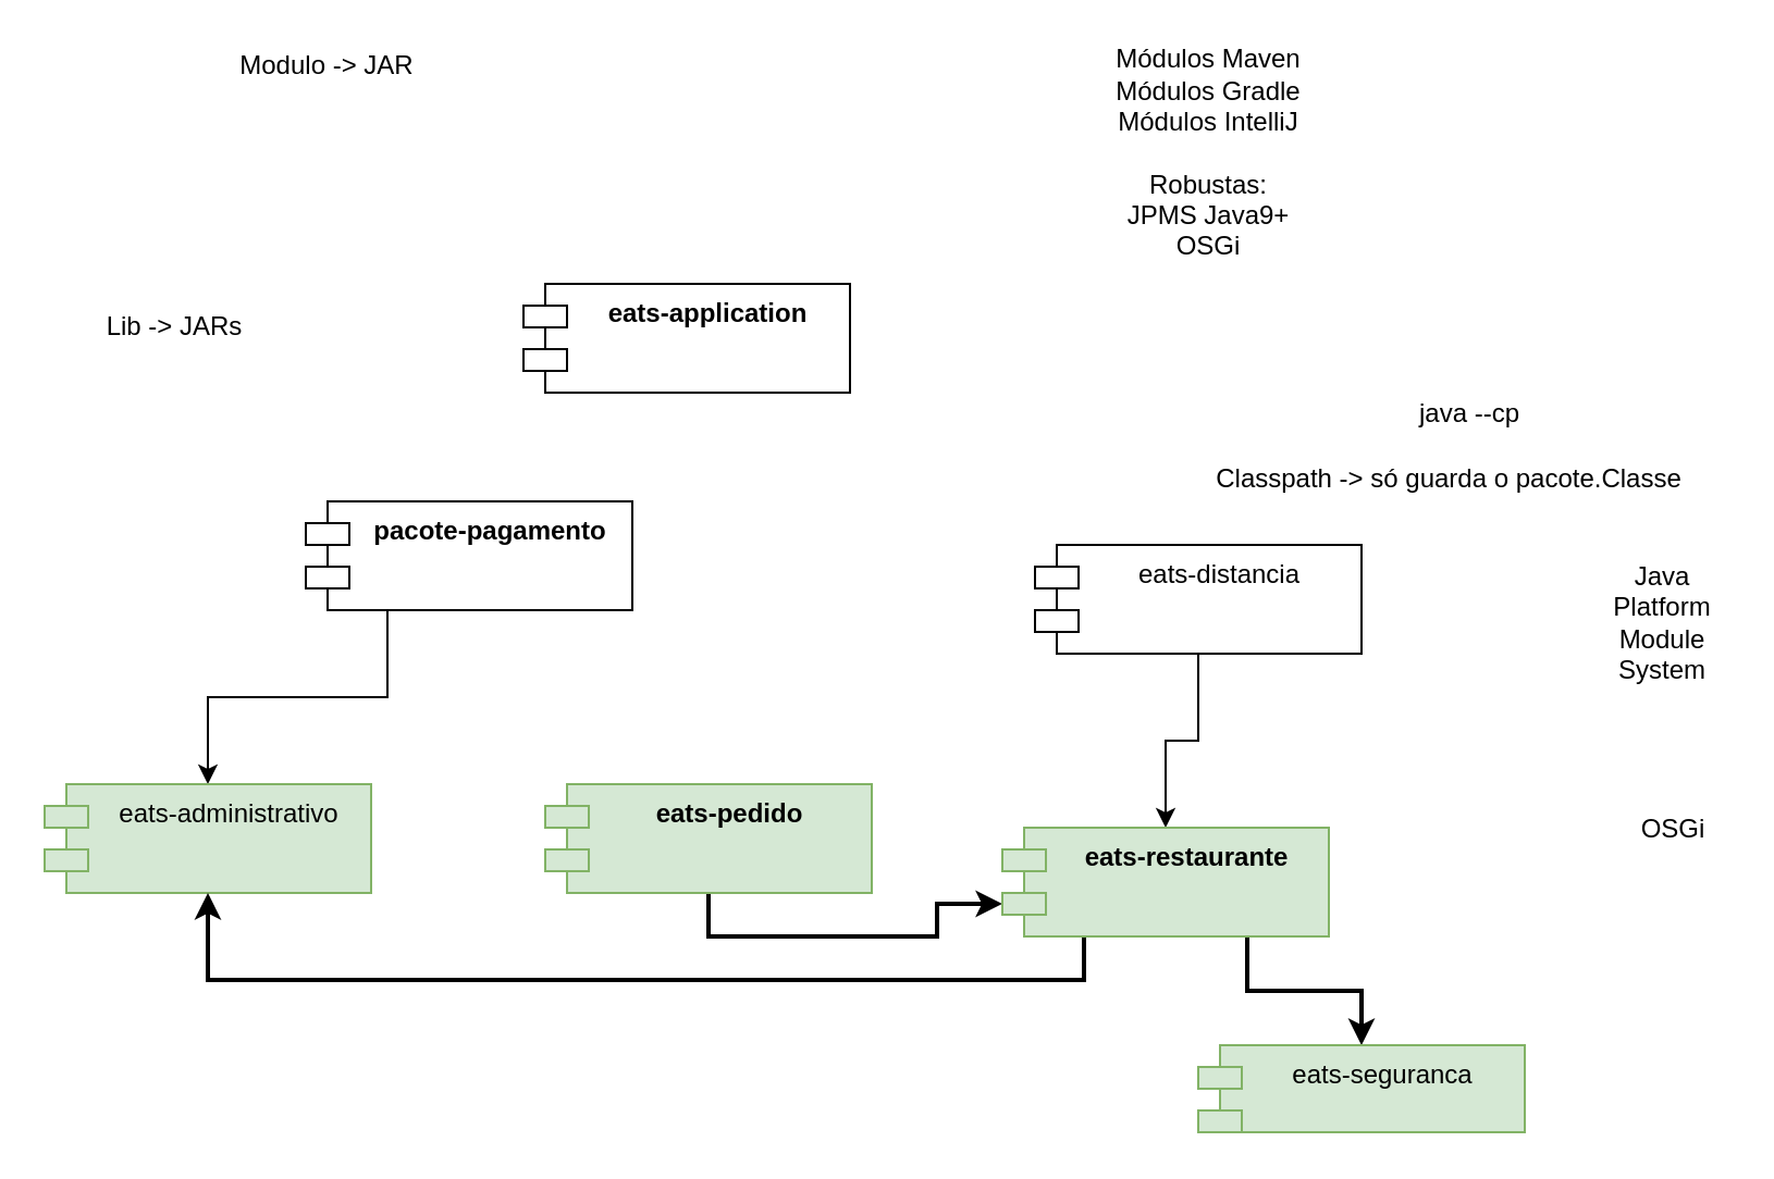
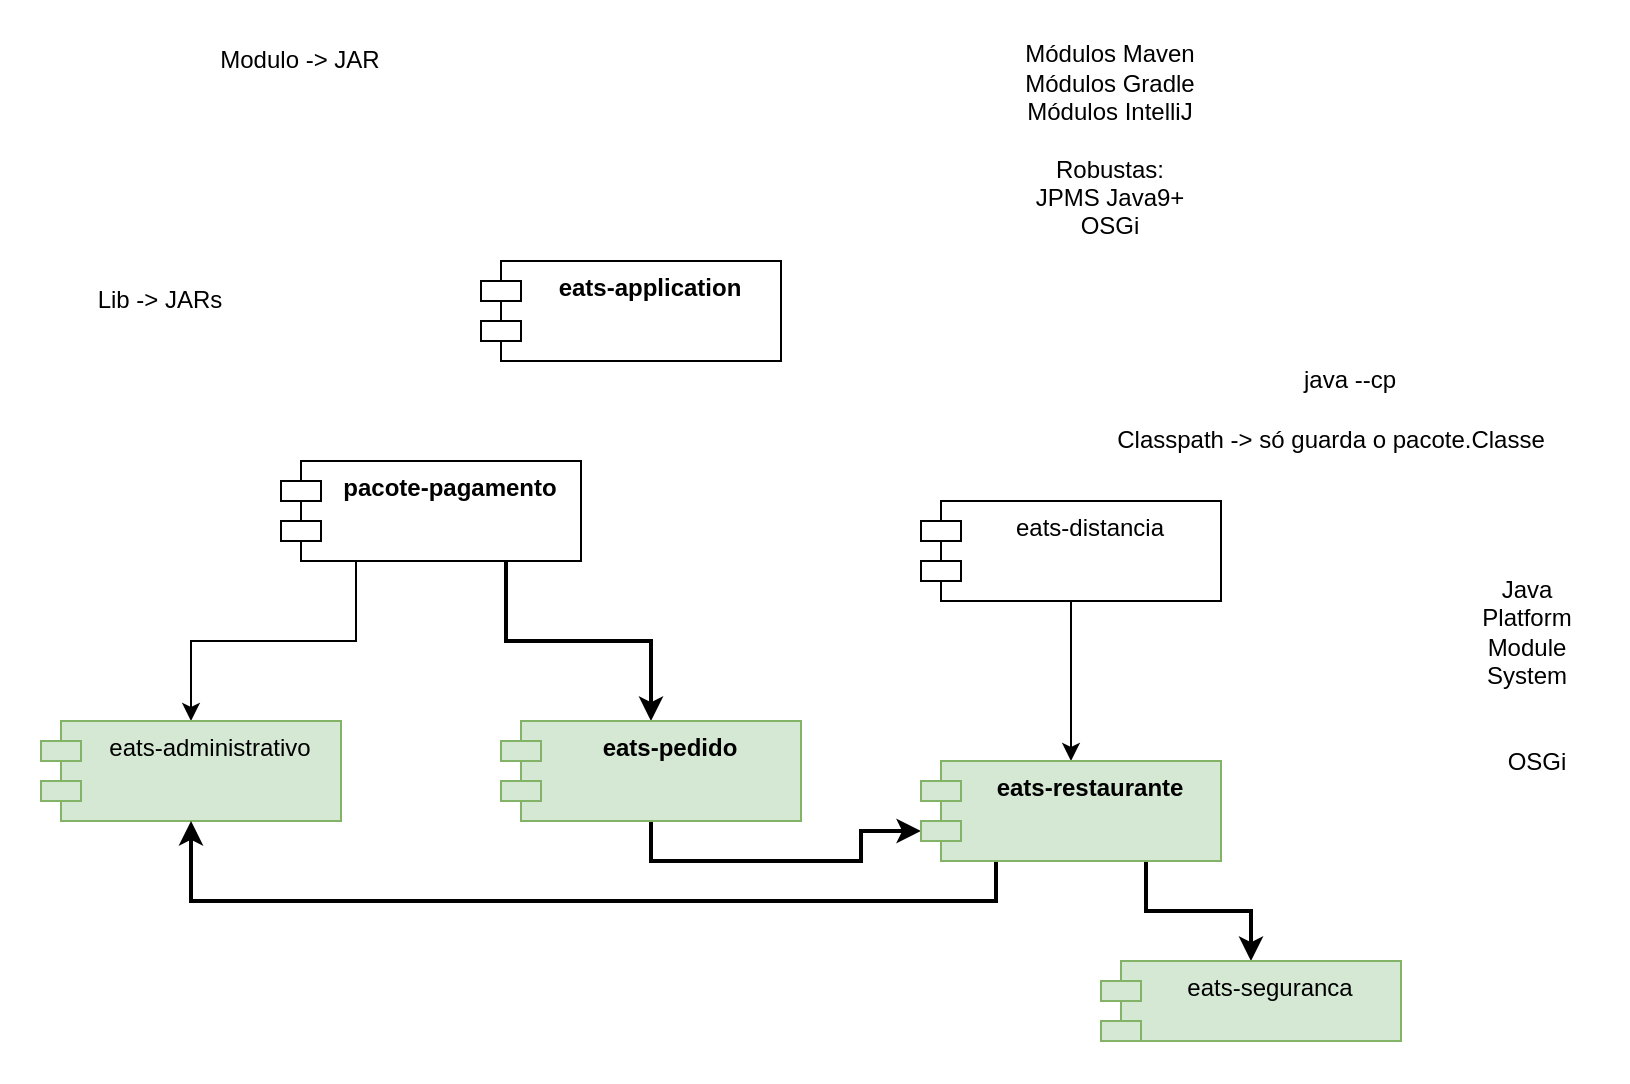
- <mxCell id="12" value="eats-distancia" style="shape=module;align=left;spacingLeft=20;align=center;verticalAlign=top;" vertex="1" parent="1"><mxGeometry x="475" y="250" width="150" height="50" as="geometry" /></mxCell>
+ <mxCell id="12" value="eats-distancia" style="shape=module;align=left;spacingLeft=20;align=center;verticalAlign=top;" vertex="1" parent="1"><mxGeometry x="460" y="250" width="150" height="50" as="geometry" /></mxCell>
- <mxCell id="19" value="Java&lt;br&gt;Platform&lt;br&gt;Module&lt;br&gt;System" style="text;html=1;align=center;verticalAlign=middle;resizable=0;points=[];autosize=1;" vertex="1" parent="1"><mxGeometry x="733" y="256" width="60" height="60" as="geometry" /></mxCell>
+ <mxCell id="19" value="Java&lt;br&gt;Platform&lt;br&gt;Module&lt;br&gt;System" style="text;html=1;align=center;verticalAlign=middle;resizable=0;points=[];autosize=1;" vertex="1" parent="1"><mxGeometry x="733" y="286" width="60" height="60" as="geometry" /></mxCell>
+ <mxCell id="3" style="edgeStyle=orthogonalEdgeStyle;rounded=0;orthogonalLoop=1;jettySize=auto;html=1;exitX=0.75;exitY=1;exitDx=0;exitDy=0;fontStyle=0;strokeWidth=2;" edge="1" parent="1" source="4" target="9"><mxGeometry relative="1" as="geometry" /></mxCell>
